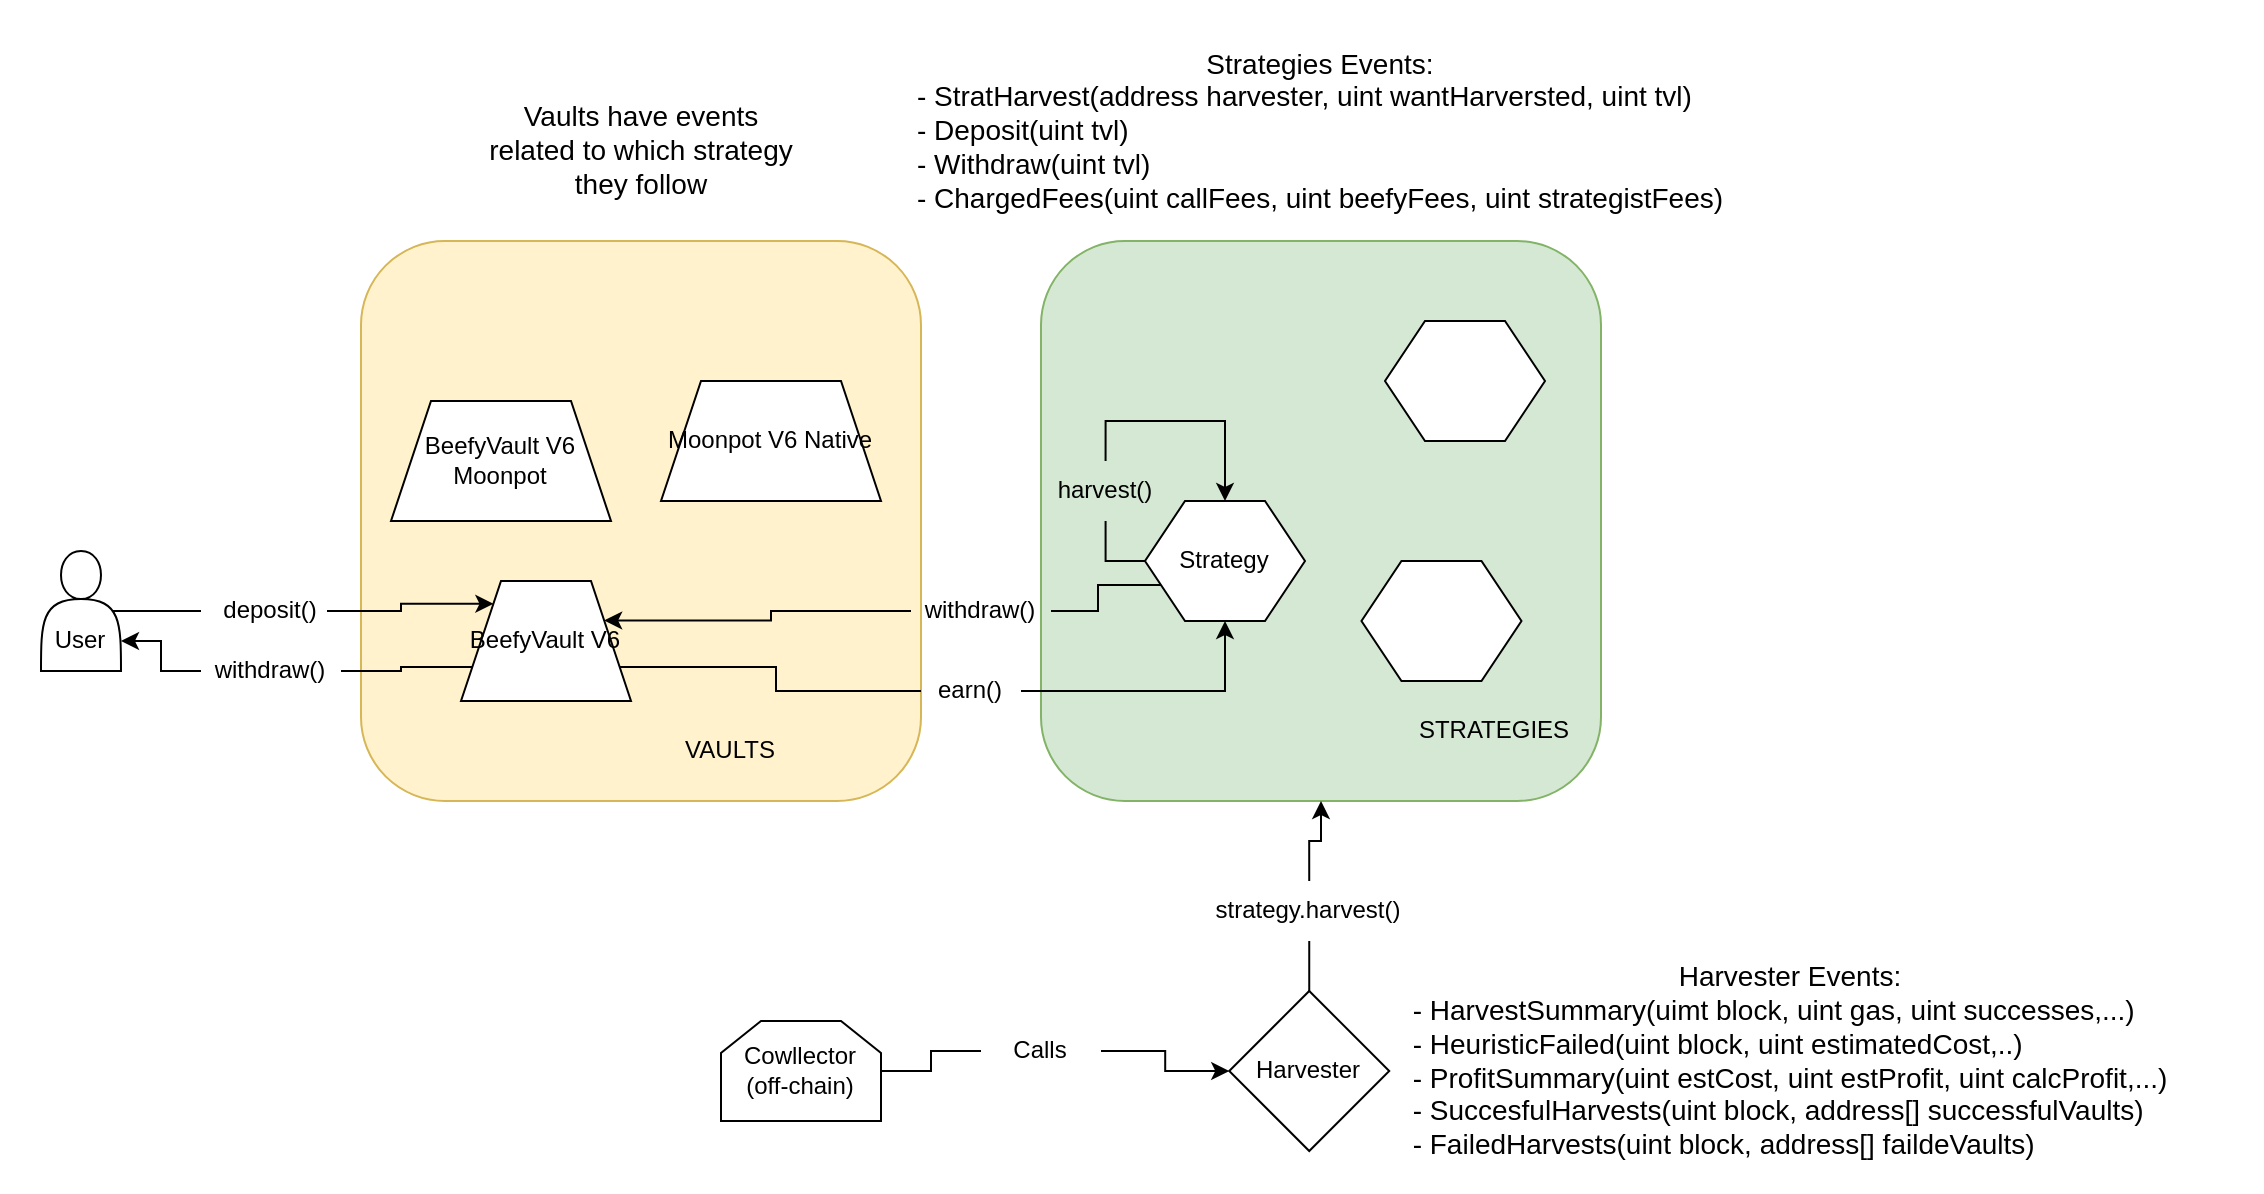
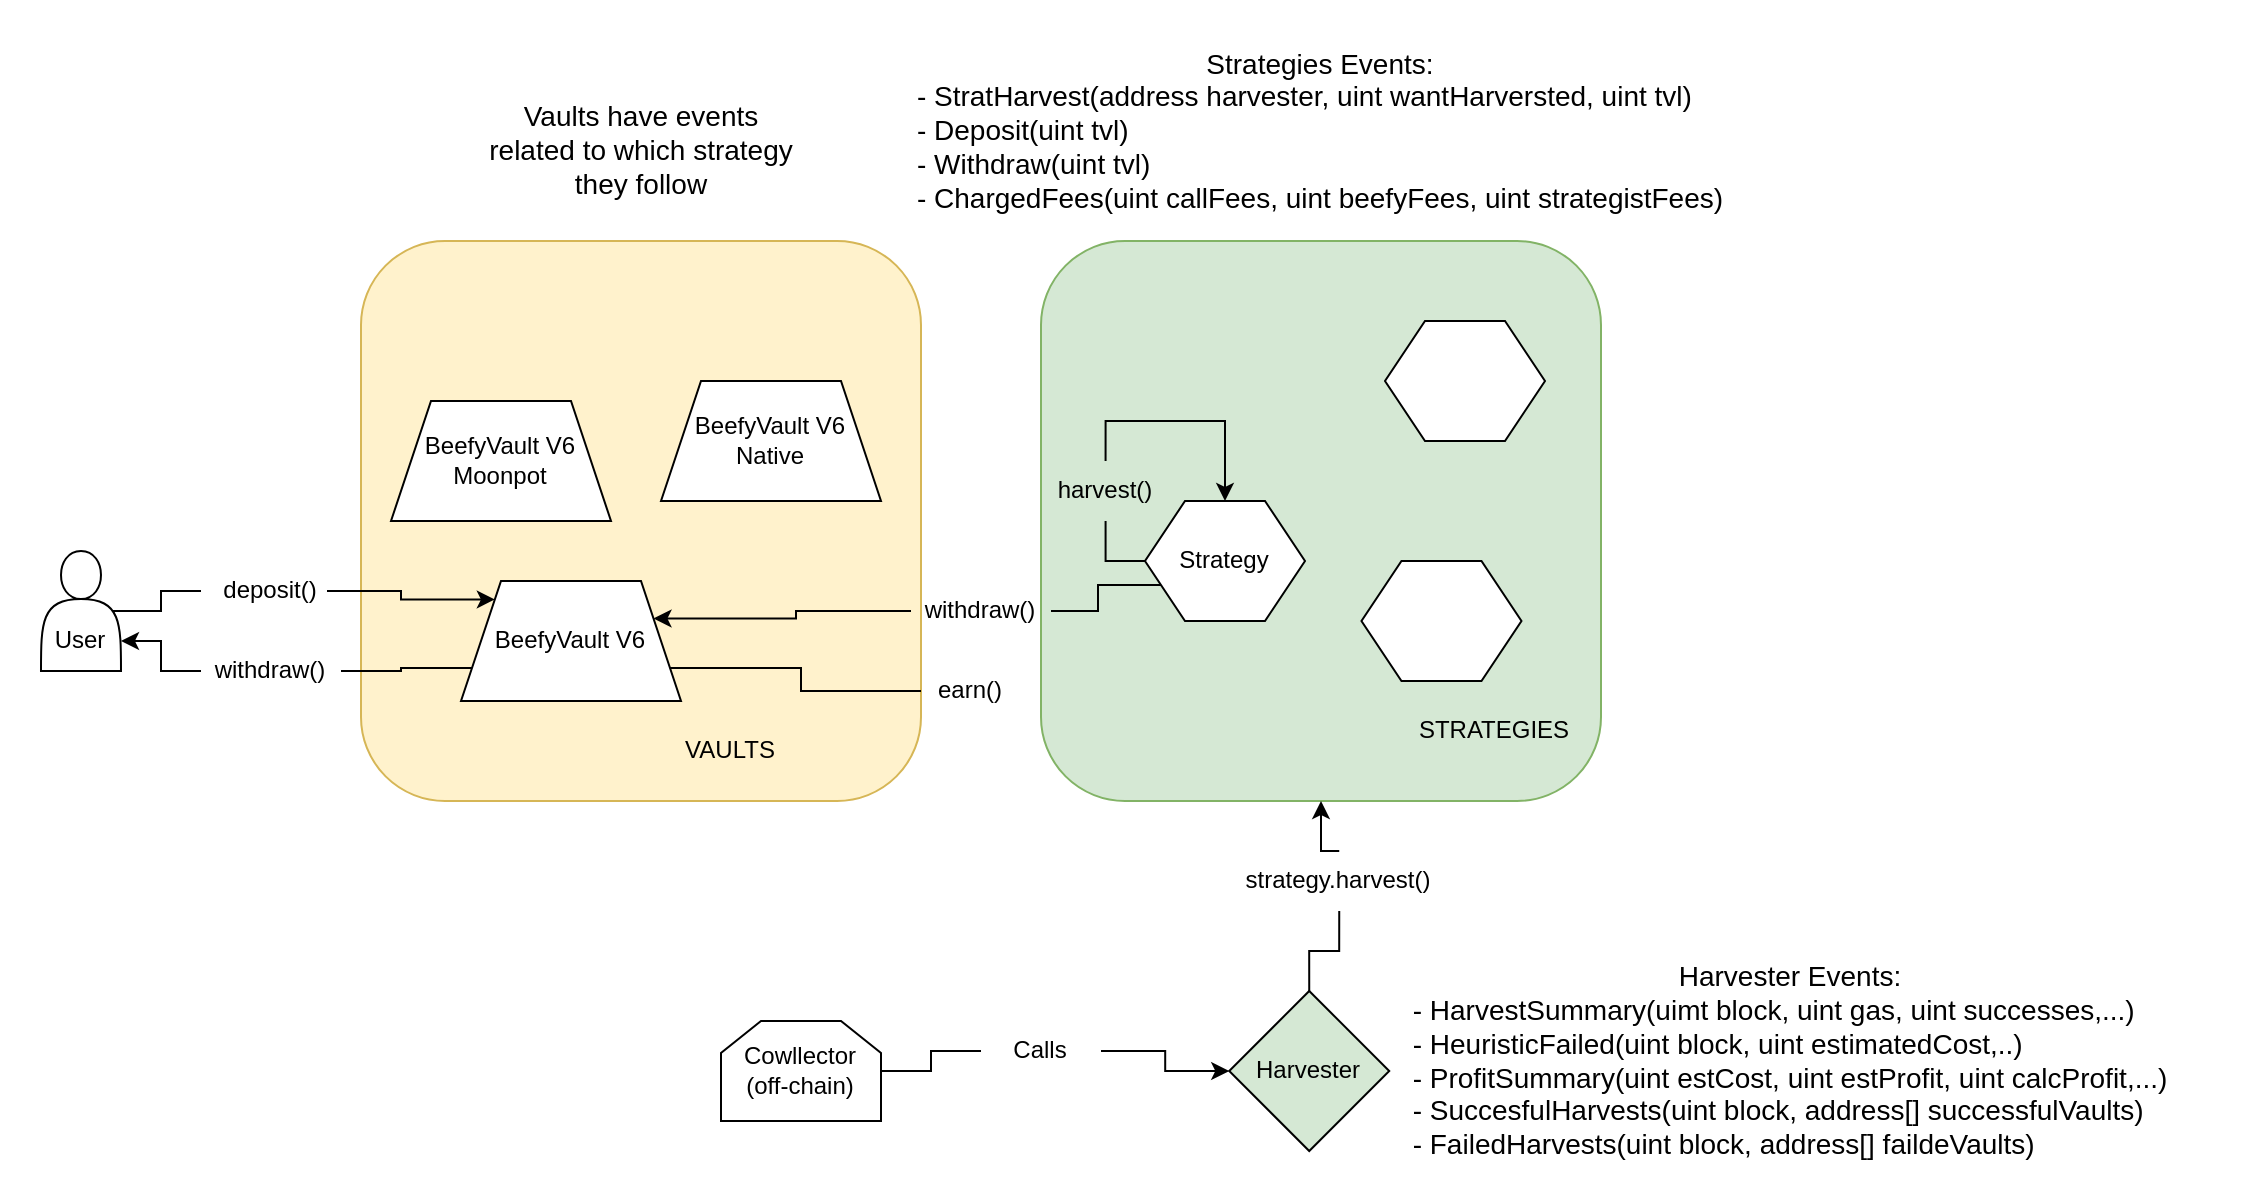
- <mxCell id="33" value="Moonpot V6 Native" style="shape=trapezoid;perimeter=trapezoidPerimeter;whiteSpace=wrap;html=1;fixedSize=1;" vertex="1" parent="1"><mxGeometry x="330" y="190" width="110" height="60" as="geometry" /></mxCell>
+ <mxCell id="33" value="BeefyVault V6 Native" style="shape=trapezoid;perimeter=trapezoidPerimeter;whiteSpace=wrap;html=1;fixedSize=1;" vertex="1" parent="1"><mxGeometry x="330" y="190" width="110" height="60" as="geometry" /></mxCell>
- <mxCell id="37" value="deposit()" style="text;html=1;strokeColor=none;fillColor=none;align=center;verticalAlign=middle;whiteSpace=wrap;rounded=0;" vertex="1" parent="1"><mxGeometry x="100" y="290" width="70" height="30" as="geometry" /></mxCell>
+ <mxCell id="37" value="deposit()" style="text;html=1;strokeColor=none;fillColor=none;align=center;verticalAlign=middle;whiteSpace=wrap;rounded=0;" vertex="1" parent="1"><mxGeometry x="100" y="280" width="70" height="30" as="geometry" /></mxCell>
- <mxCell id="12" value="BeefyVault V6" style="shape=trapezoid;perimeter=trapezoidPerimeter;whiteSpace=wrap;html=1;fixedSize=1;" vertex="1" parent="1"><mxGeometry x="230" y="290" width="85" height="60" as="geometry" /></mxCell>
+ <mxCell id="12" value="BeefyVault V6" style="shape=trapezoid;perimeter=trapezoidPerimeter;whiteSpace=wrap;html=1;fixedSize=1;" vertex="1" parent="1"><mxGeometry x="230" y="290" width="110" height="60" as="geometry" /></mxCell>
- <mxCell id="10" style="edgeStyle=orthogonalEdgeStyle;rounded=0;orthogonalLoop=1;jettySize=auto;html=1;entryX=0.5;entryY=1;entryDx=0;entryDy=0;startArrow=none;exitX=1;exitY=0.5;exitDx=0;exitDy=0;" edge="1" parent="1" source="35" target="17"><mxGeometry relative="1" as="geometry"><mxPoint x="522" y="345" as="sourcePoint" /></mxGeometry></mxCell>
- <mxCell id="25" value="strategy.harvest()" style="text;html=1;strokeColor=none;fillColor=none;align=center;verticalAlign=middle;whiteSpace=wrap;rounded=0;" vertex="1" parent="1"><mxGeometry x="588.24" y="440" width="131.76" height="30" as="geometry" /></mxCell>
+ <mxCell id="25" value="strategy.harvest()" style="text;html=1;strokeColor=none;fillColor=none;align=center;verticalAlign=middle;whiteSpace=wrap;rounded=0;" vertex="1" parent="1"><mxGeometry x="603.24" y="425" width="131.76" height="30" as="geometry" /></mxCell>
- <mxCell id="20" value="Harvester" style="rhombus;whiteSpace=wrap;html=1;" vertex="1" parent="1"><mxGeometry x="614.12" y="495" width="80" height="80" as="geometry" /></mxCell>
+ <mxCell id="20" value="Harvester" style="rhombus;whiteSpace=wrap;html=1;fillColor=#d5e8d4;" vertex="1" parent="1"><mxGeometry x="614.12" y="495" width="80" height="80" as="geometry" /></mxCell>
